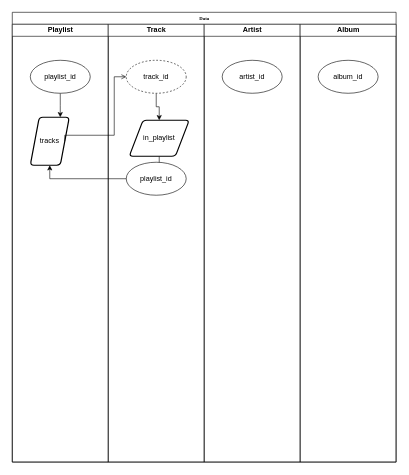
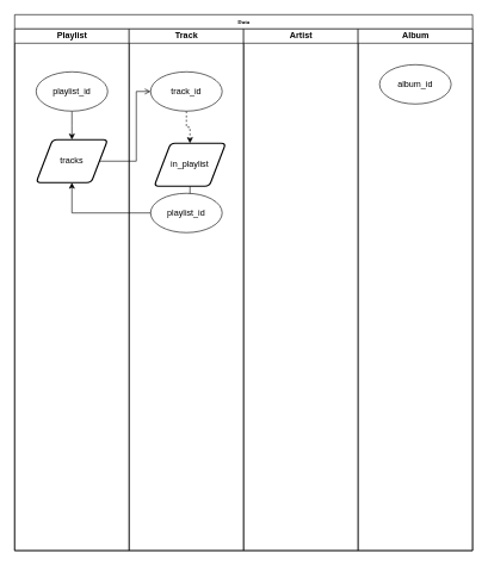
- <mxCell id="9" value="track_id" style="ellipse;whiteSpace=wrap;html=1;dashed=1;" vertex="1" parent="7"><mxGeometry x="30" y="60" width="100" height="55" as="geometry" /></mxCell>
+ <mxCell id="9" value="track_id" style="ellipse;whiteSpace=wrap;html=1;" vertex="1" parent="7"><mxGeometry x="30" y="60" width="100" height="55" as="geometry" /></mxCell>
- <mxCell id="14" value="artist_id" style="ellipse;whiteSpace=wrap;html=1;" vertex="1" parent="13"><mxGeometry x="30" y="60" width="100" height="55" as="geometry" /></mxCell>
- <mxCell id="16" value="album_id" style="ellipse;whiteSpace=wrap;html=1;" vertex="1" parent="15"><mxGeometry x="30" y="60" width="100" height="55" as="geometry" /></mxCell>
+ <mxCell id="16" value="album_id" style="ellipse;whiteSpace=wrap;html=1;" vertex="1" parent="15"><mxGeometry x="30" y="50" width="100" height="55" as="geometry" /></mxCell>
- <mxCell id="8" style="edgeStyle=orthogonalEdgeStyle;rounded=0;orthogonalLoop=1;jettySize=auto;html=1;" edge="1" parent="7" source="9" target="11"><mxGeometry relative="1" as="geometry" /></mxCell>
+ <mxCell id="8" style="edgeStyle=orthogonalEdgeStyle;rounded=0;orthogonalLoop=1;jettySize=auto;html=1;dashed=1;" edge="1" parent="7" source="9" target="11"><mxGeometry relative="1" as="geometry" /></mxCell>
- <mxCell id="6" value="tracks" style="shape=parallelogram;html=1;strokeWidth=2;perimeter=parallelogramPerimeter;whiteSpace=wrap;rounded=1;arcSize=12;size=0.23;" vertex="1" parent="3"><mxGeometry x="30" y="155" width="65" height="80" as="geometry" /></mxCell>
+ <mxCell id="6" value="tracks" style="shape=parallelogram;html=1;strokeWidth=2;perimeter=parallelogramPerimeter;whiteSpace=wrap;rounded=1;arcSize=12;size=0.23;" vertex="1" parent="3"><mxGeometry x="30" y="155" width="100" height="60" as="geometry" /></mxCell>
